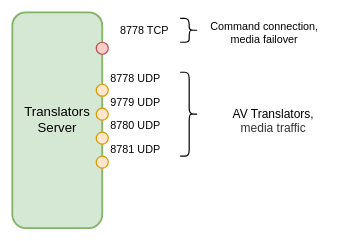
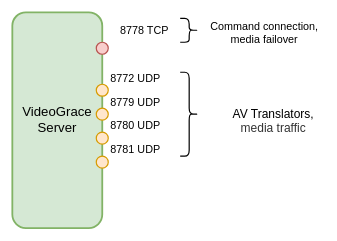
- <mxCell id="9" value="&lt;font face=&quot;Helvetica&quot; style=&quot;font-size: 18px;&quot;&gt;8778 UDP&lt;/font&gt;" style="text;html=1;align=center;verticalAlign=middle;resizable=0;points=[];autosize=1;strokeColor=none;fillColor=none;" vertex="1" parent="1"><mxGeometry x="170" y="110" width="110" height="40" as="geometry" /></mxCell>
+ <mxCell id="9" value="&lt;font face=&quot;Helvetica&quot; style=&quot;font-size: 18px;&quot;&gt;8772 UDP&lt;/font&gt;" style="text;html=1;align=center;verticalAlign=middle;resizable=0;points=[];autosize=1;strokeColor=none;fillColor=none;" vertex="1" parent="1"><mxGeometry x="170" y="110" width="110" height="40" as="geometry" /></mxCell>
- <mxCell id="10" value="&lt;font face=&quot;Helvetica&quot; style=&quot;font-size: 18px;&quot;&gt;9779 UDP&lt;/font&gt;" style="text;html=1;align=center;verticalAlign=middle;resizable=0;points=[];autosize=1;strokeColor=none;fillColor=none;" vertex="1" parent="1"><mxGeometry x="170" y="150" width="110" height="40" as="geometry" /></mxCell>
+ <mxCell id="10" value="&lt;font face=&quot;Helvetica&quot; style=&quot;font-size: 18px;&quot;&gt;8779 UDP&lt;/font&gt;" style="text;html=1;align=center;verticalAlign=middle;resizable=0;points=[];autosize=1;strokeColor=none;fillColor=none;" vertex="1" parent="1"><mxGeometry x="170" y="150" width="110" height="40" as="geometry" /></mxCell>
- <mxCell id="2" value="&lt;font style=&quot;font-size: 22px;&quot;&gt;Translators Server&lt;/font&gt;" style="rounded=1;whiteSpace=wrap;html=1;fillColor=#d5e8d4;strokeColor=#82b366;strokeWidth=3;" vertex="1" parent="1"><mxGeometry x="20" y="20" width="150" height="360" as="geometry" /></mxCell>
+ <mxCell id="2" value="&lt;font style=&quot;font-size: 22px;&quot;&gt;VideoGrace Server&lt;/font&gt;" style="rounded=1;whiteSpace=wrap;html=1;fillColor=#d5e8d4;strokeColor=#82b366;strokeWidth=3;" vertex="1" parent="1"><mxGeometry x="20" y="20" width="150" height="360" as="geometry" /></mxCell>
